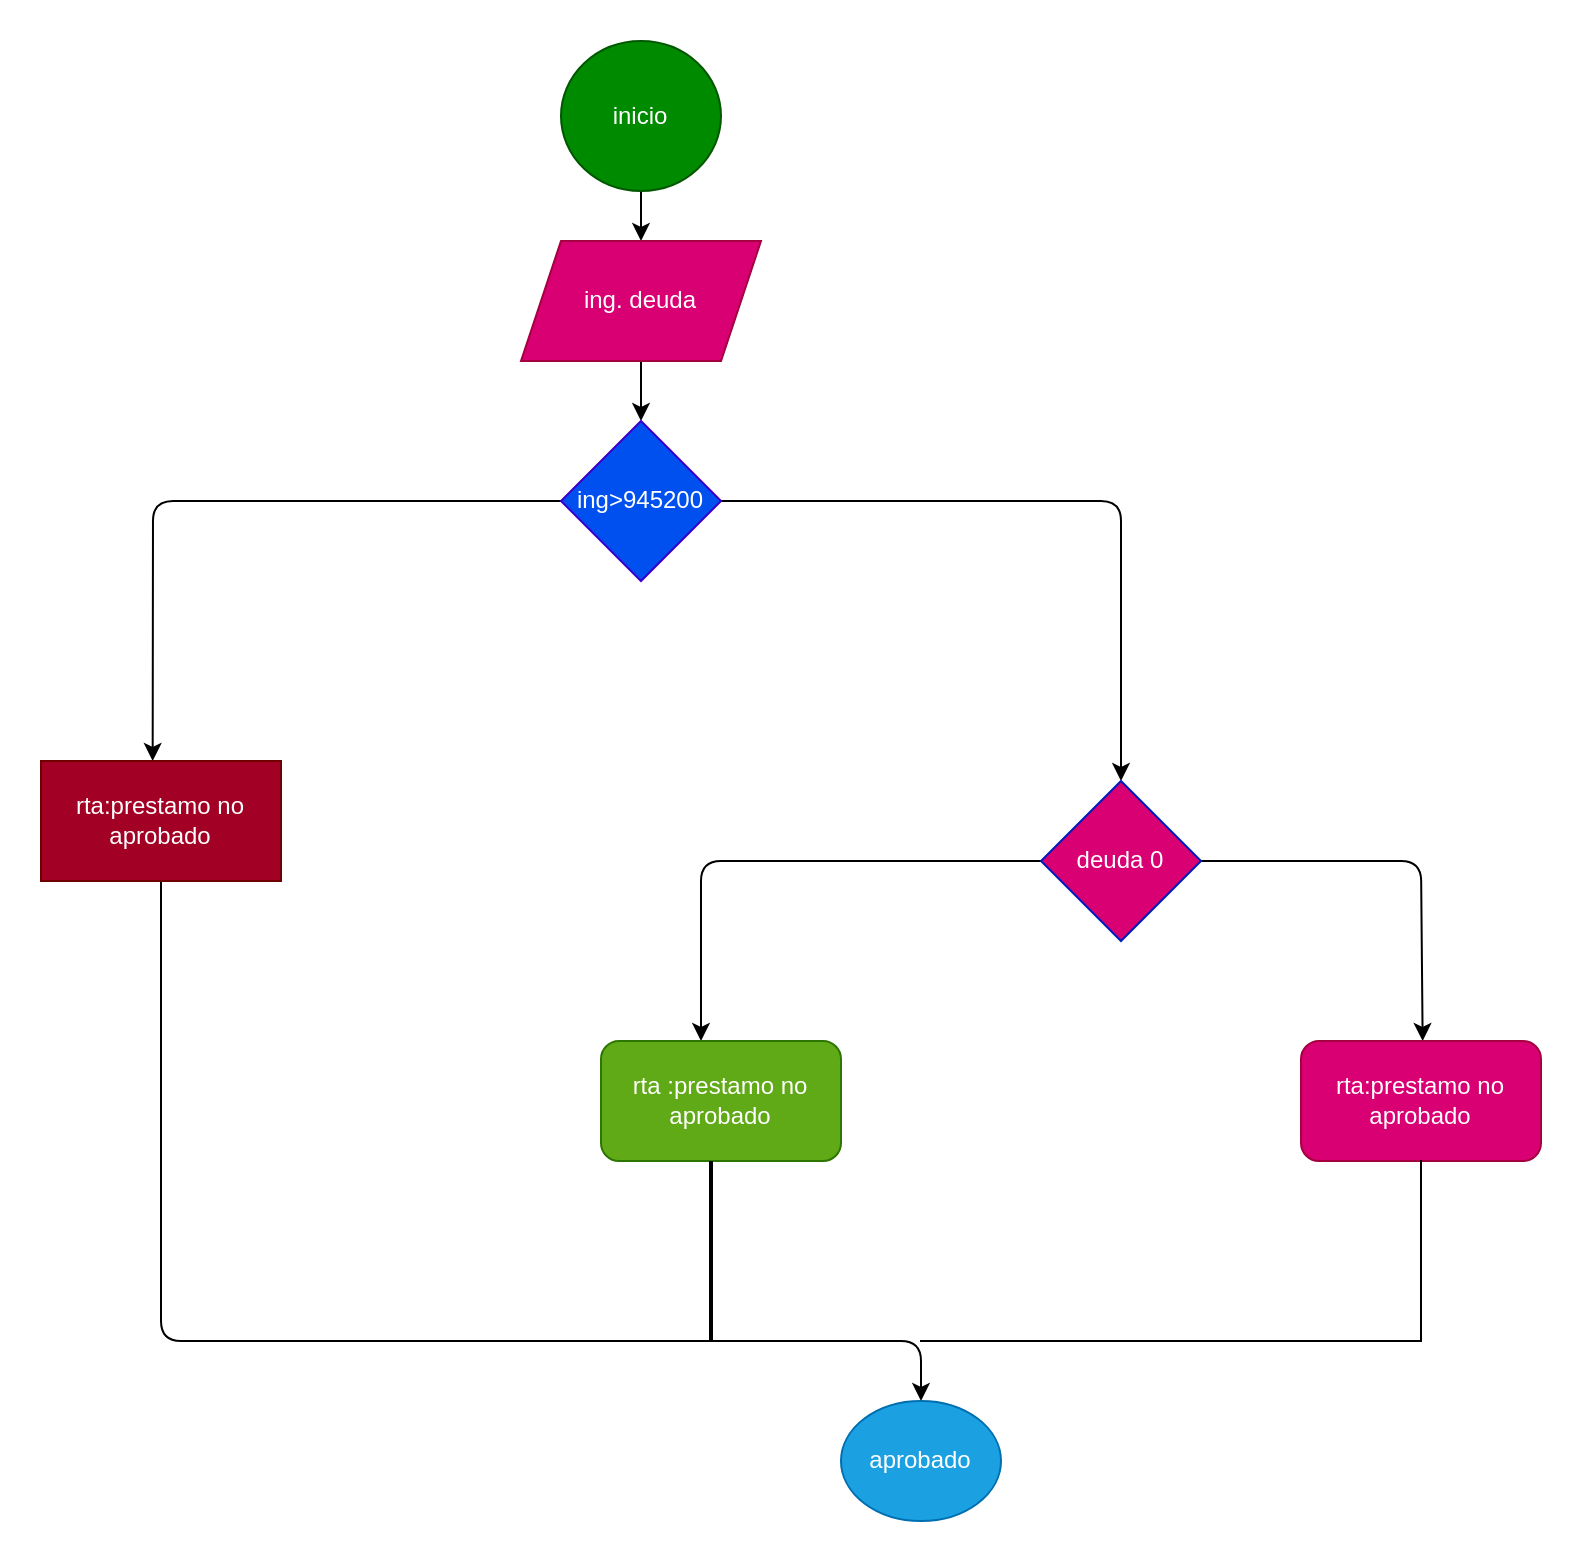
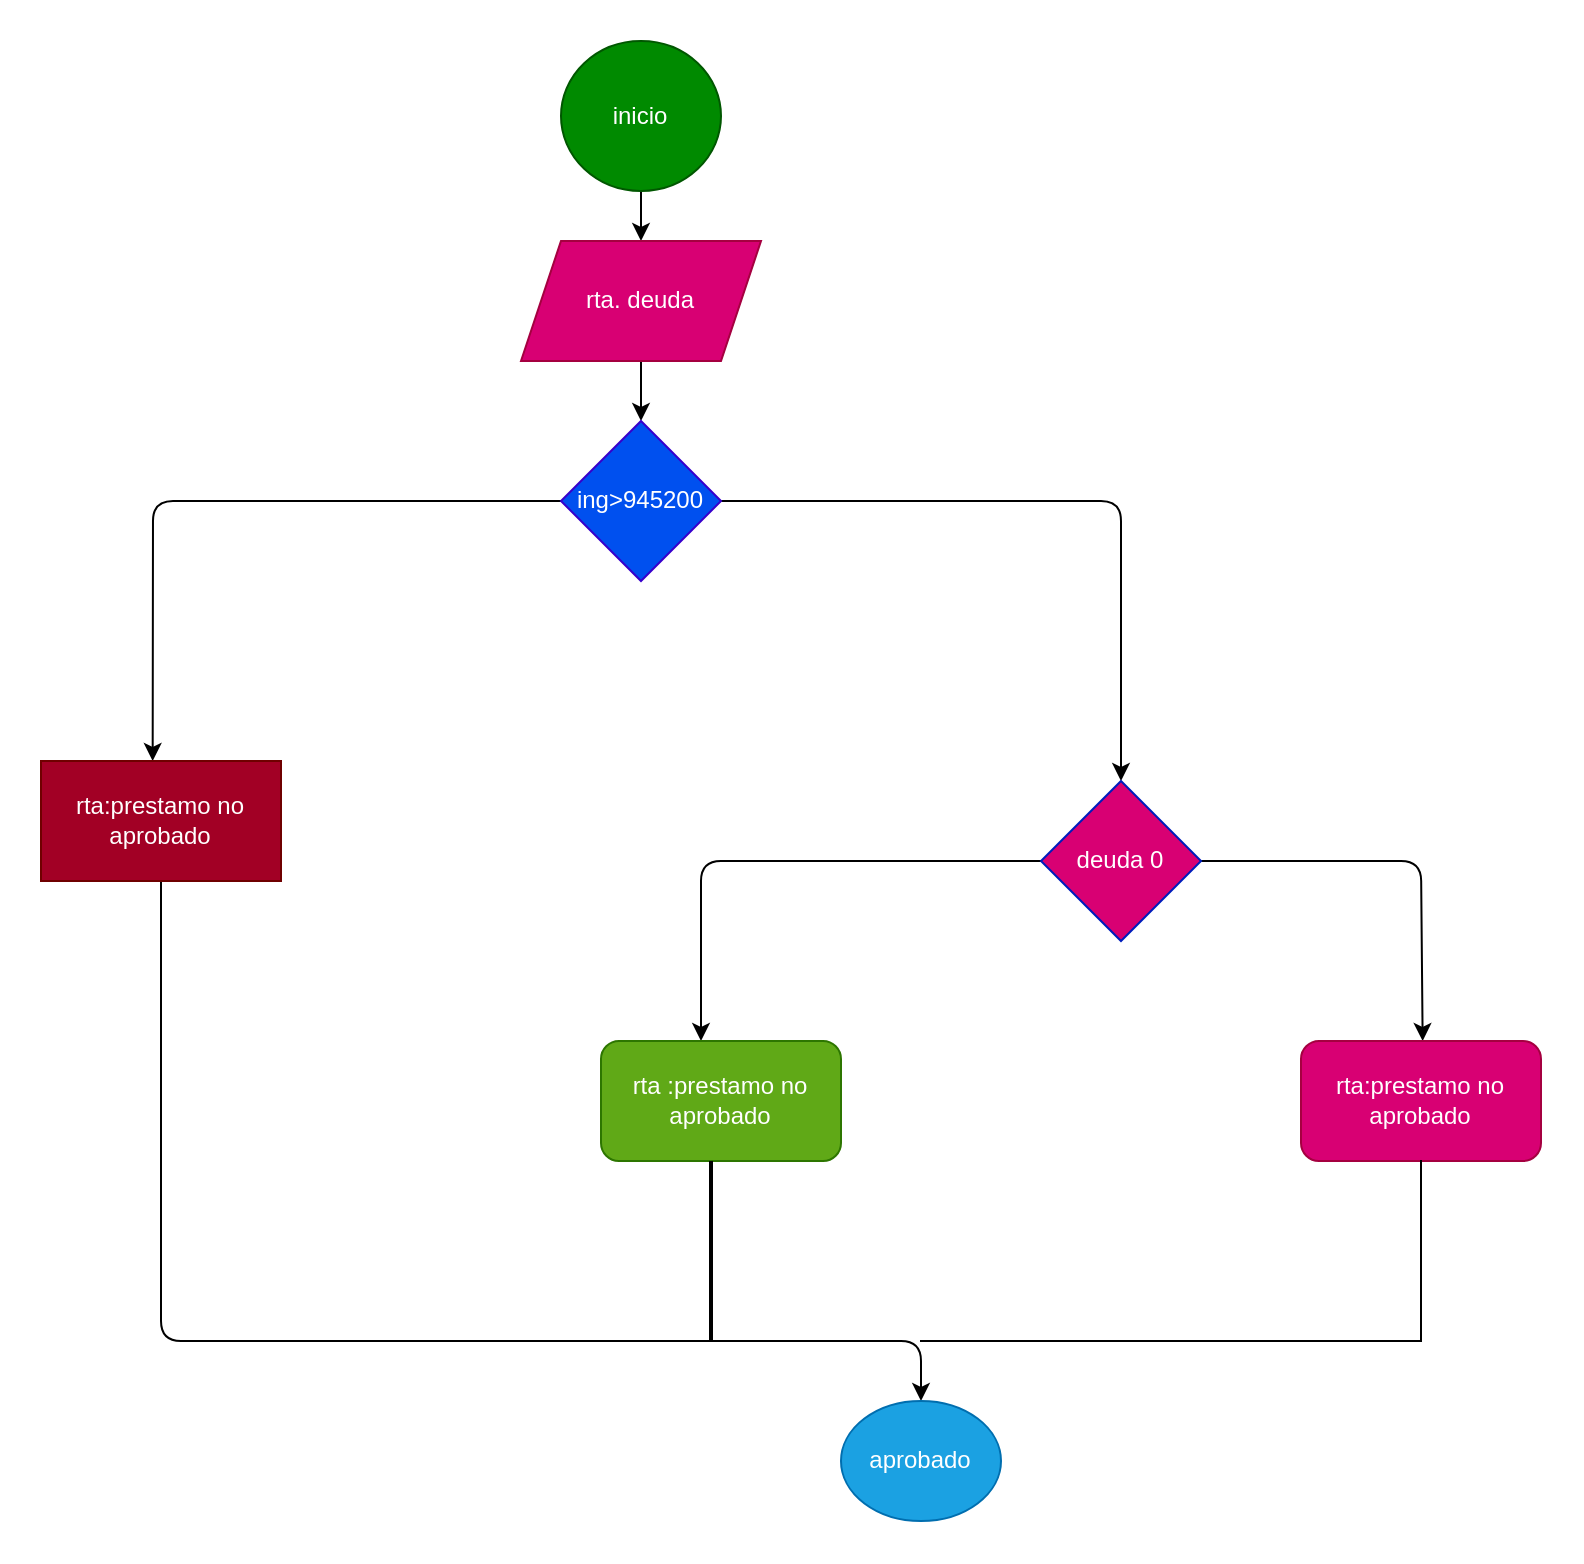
- <mxCell id="5" value="ing. deuda" style="shape=parallelogram;perimeter=parallelogramPerimeter;whiteSpace=wrap;html=1;fixedSize=1;fillColor=#d80073;fontColor=#ffffff;strokeColor=#A50040;" vertex="1" parent="1"><mxGeometry x="260" y="120" width="120" height="60" as="geometry" /></mxCell>
+ <mxCell id="5" value="rta. deuda" style="shape=parallelogram;perimeter=parallelogramPerimeter;whiteSpace=wrap;html=1;fixedSize=1;fillColor=#d80073;fontColor=#ffffff;strokeColor=#A50040;" vertex="1" parent="1"><mxGeometry x="260" y="120" width="120" height="60" as="geometry" /></mxCell>
